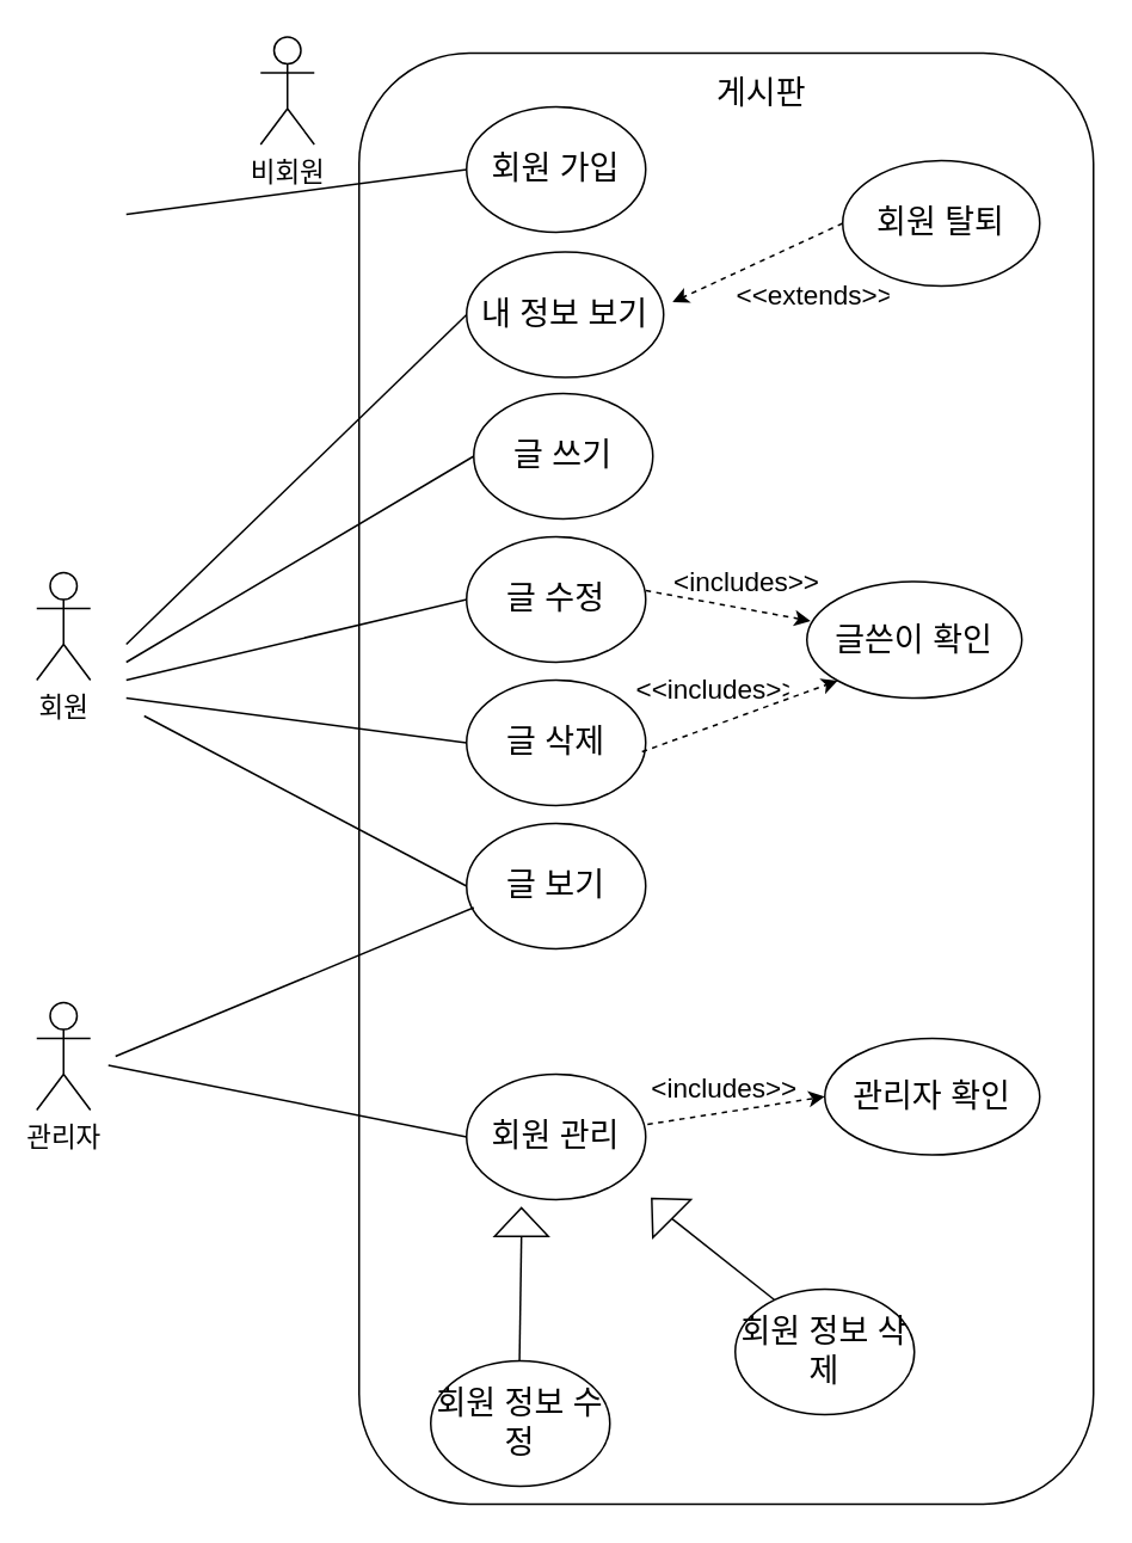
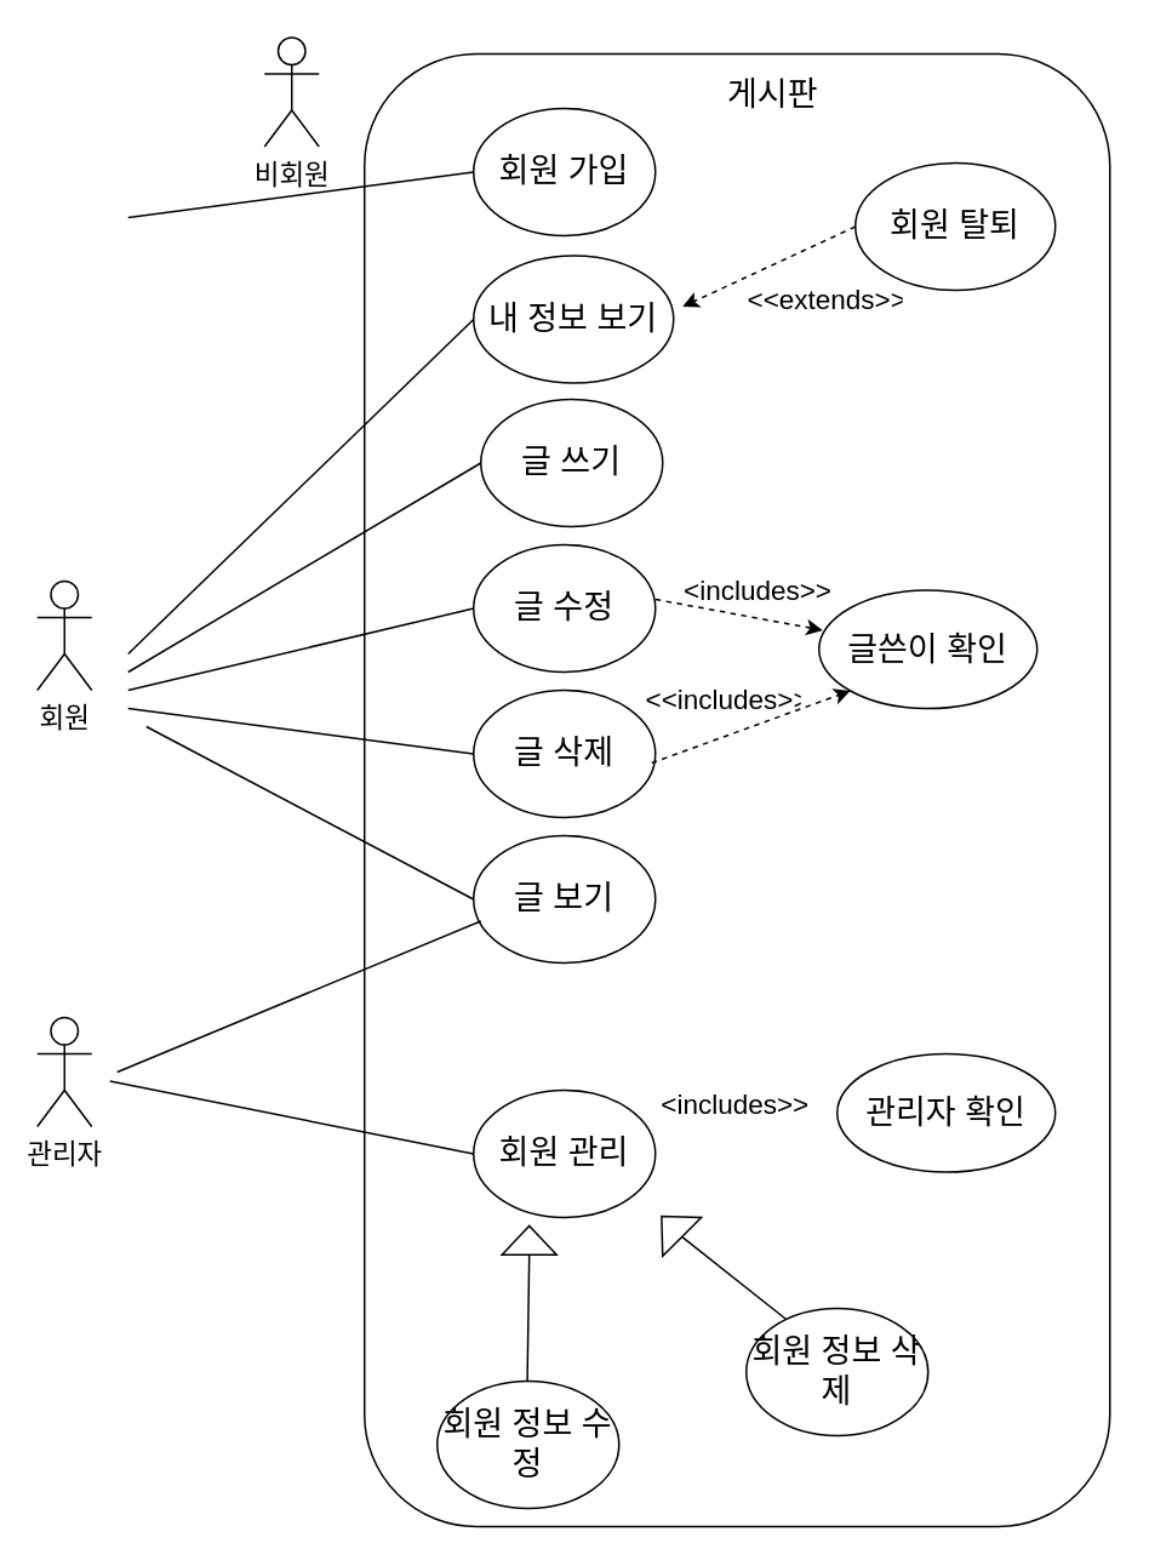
- <mxCell id="31" value="" style="endArrow=classic;html=1;fontSize=18;exitX=1.01;exitY=0.4;exitDx=0;exitDy=0;dashed=1;exitPerimeter=0;entryX=0;entryY=0.5;entryDx=0;entryDy=0;" edge="1" parent="1" source="13" target="26"><mxGeometry width="50" height="50" relative="1" as="geometry"><mxPoint x="452.5" y="589" as="sourcePoint" /><mxPoint x="450" y="599" as="targetPoint" /></mxGeometry></mxCell>
